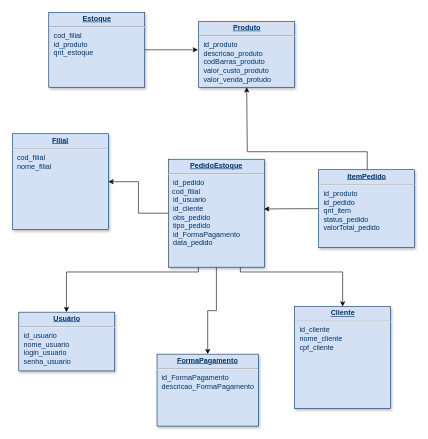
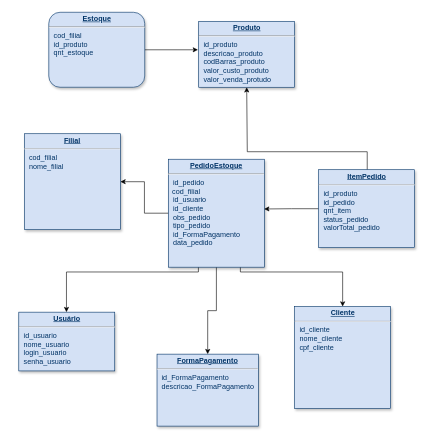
- <mxCell id="4" value="&lt;p style=&quot;margin: 0px ; margin-top: 4px ; text-align: center ; text-decoration: underline&quot;&gt;&lt;b&gt;Estoque&lt;/b&gt;&lt;/p&gt;&lt;hr&gt;&lt;p style=&quot;margin: 0px ; margin-left: 8px&quot;&gt;cod_filial&lt;/p&gt;&lt;p style=&quot;margin: 0px ; margin-left: 8px&quot;&gt;id_produto&lt;/p&gt;&lt;p style=&quot;margin: 0px ; margin-left: 8px&quot;&gt;qnt_estoque&lt;/p&gt;" style="verticalAlign=top;align=left;overflow=fill;fontSize=12;fontFamily=Helvetica;html=1;strokeColor=#003366;shadow=1;fillColor=#D4E1F5;fontColor=#003366" parent="1" vertex="1"><mxGeometry x="80.5" y="20" width="160" height="125" as="geometry" /></mxCell>
+ <mxCell id="4" value="&lt;p style=&quot;margin: 0px ; margin-top: 4px ; text-align: center ; text-decoration: underline&quot;&gt;&lt;b&gt;Estoque&lt;/b&gt;&lt;/p&gt;&lt;hr&gt;&lt;p style=&quot;margin: 0px ; margin-left: 8px&quot;&gt;cod_filial&lt;/p&gt;&lt;p style=&quot;margin: 0px ; margin-left: 8px&quot;&gt;id_produto&lt;/p&gt;&lt;p style=&quot;margin: 0px ; margin-left: 8px&quot;&gt;qnt_estoque&lt;/p&gt;" style="verticalAlign=top;align=left;overflow=fill;fontSize=12;fontFamily=Helvetica;html=1;strokeColor=#003366;shadow=1;fillColor=#D4E1F5;fontColor=#003366;rounded=1;" parent="1" vertex="1"><mxGeometry x="80.5" y="20" width="160" height="125" as="geometry" /></mxCell>
- <mxCell id="5" value="&lt;p style=&quot;margin: 0px ; margin-top: 4px ; text-align: center ; text-decoration: underline&quot;&gt;&lt;b&gt;Filial&lt;/b&gt;&lt;/p&gt;&lt;hr&gt;&lt;p style=&quot;margin: 0px ; margin-left: 8px&quot;&gt;cod_filial&lt;br&gt;&lt;/p&gt;&lt;p style=&quot;margin: 0px ; margin-left: 8px&quot;&gt;nome_filial&lt;/p&gt;" style="verticalAlign=top;align=left;overflow=fill;fontSize=12;fontFamily=Helvetica;html=1;strokeColor=#003366;shadow=1;fillColor=#D4E1F5;fontColor=#003366" parent="1" vertex="1"><mxGeometry x="20" y="222.5" width="160" height="160" as="geometry" /></mxCell>
+ <mxCell id="5" value="&lt;p style=&quot;margin: 0px ; margin-top: 4px ; text-align: center ; text-decoration: underline&quot;&gt;&lt;b&gt;Filial&lt;/b&gt;&lt;/p&gt;&lt;hr&gt;&lt;p style=&quot;margin: 0px ; margin-left: 8px&quot;&gt;cod_filial&lt;br&gt;&lt;/p&gt;&lt;p style=&quot;margin: 0px ; margin-left: 8px&quot;&gt;nome_filial&lt;/p&gt;" style="verticalAlign=top;align=left;overflow=fill;fontSize=12;fontFamily=Helvetica;html=1;strokeColor=#003366;shadow=1;fillColor=#D4E1F5;fontColor=#003366" parent="1" vertex="1"><mxGeometry x="40" y="222.5" width="160" height="160" as="geometry" /></mxCell>
